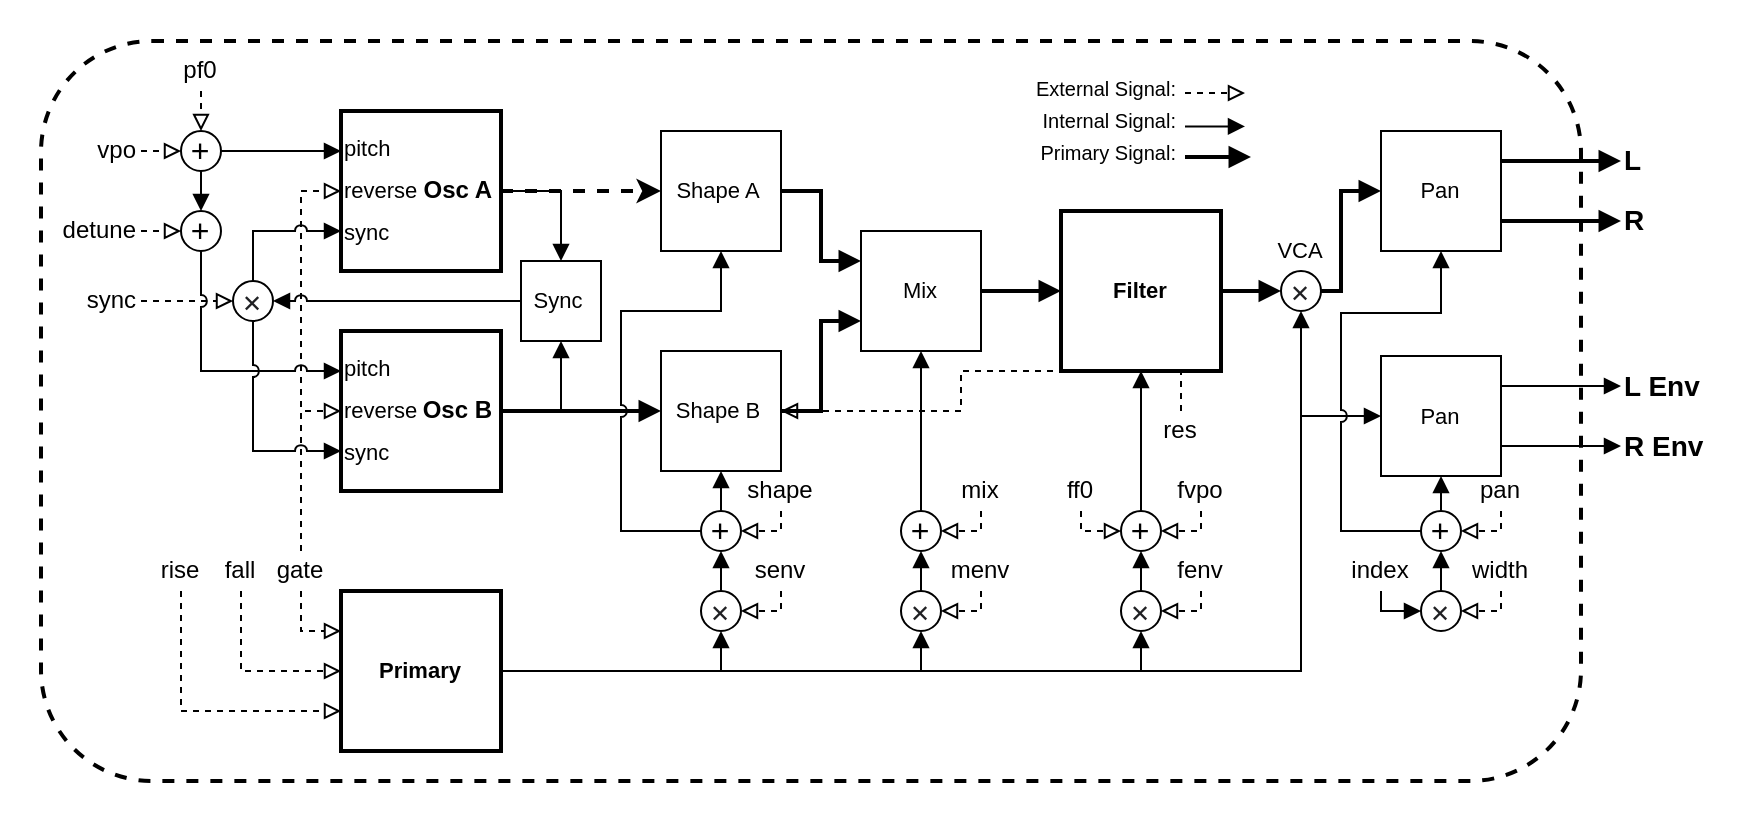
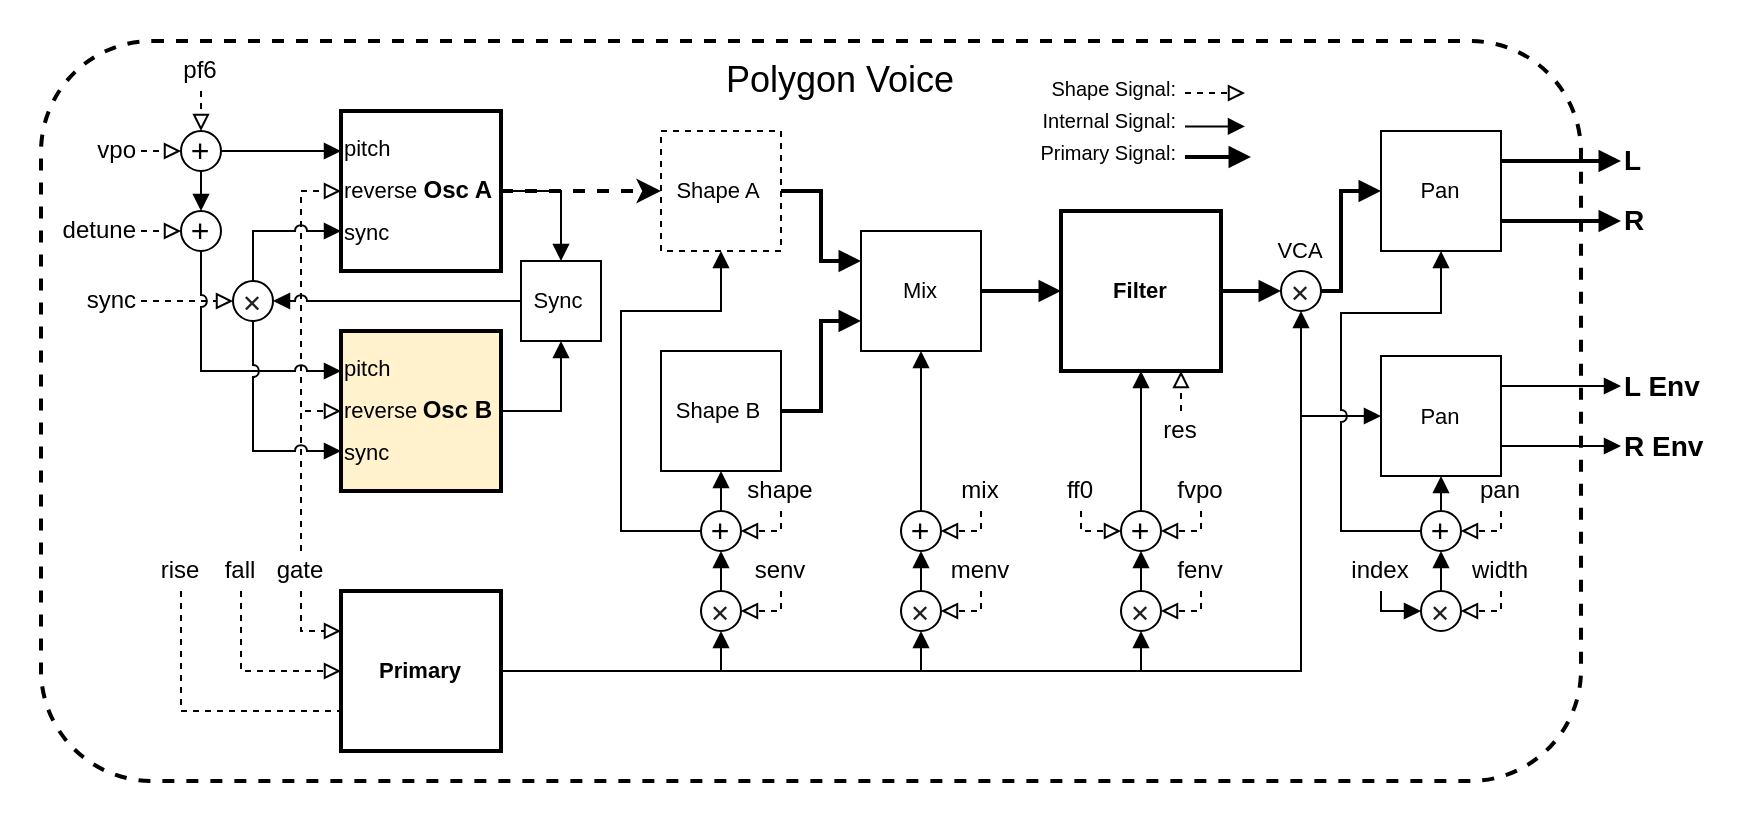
- <mxCell id="98" value="pf0" style="text;html=1;strokeColor=none;fillColor=none;align=center;verticalAlign=middle;whiteSpace=wrap;rounded=0;" vertex="1" parent="96"><mxGeometry x="50" width="40" height="20" as="geometry" /></mxCell>
+ <mxCell id="98" value="pf6" style="text;html=1;strokeColor=none;fillColor=none;align=center;verticalAlign=middle;whiteSpace=wrap;rounded=0;" vertex="1" parent="96"><mxGeometry x="50" width="40" height="20" as="geometry" /></mxCell>
+ <mxCell id="64" value="Polygon Voice" style="text;html=1;strokeColor=none;fillColor=none;align=center;verticalAlign=middle;whiteSpace=wrap;rounded=0;dashed=1;dashPattern=1 1;fontSize=18;" vertex="1" parent="1"><mxGeometry x="345" y="30" width="150" height="20" as="geometry" /></mxCell>
- <mxCell id="77" value="&lt;font style=&quot;font-size: 10px ; line-height: 160%&quot;&gt;External Signal:&lt;br style=&quot;font-size: 10px&quot;&gt;Internal Signal:&lt;br style=&quot;font-size: 10px&quot;&gt;Primary Signal:&lt;br style=&quot;font-size: 10px&quot;&gt;&lt;/font&gt;" style="text;html=1;strokeColor=none;fillColor=none;align=right;verticalAlign=middle;whiteSpace=wrap;rounded=0;dashed=1;fontSize=10;opacity=50;" vertex="1" parent="76"><mxGeometry width="80" height="50" as="geometry" /></mxCell>
+ <mxCell id="77" value="&lt;font style=&quot;font-size: 10px ; line-height: 160%&quot;&gt;Shape Signal:&lt;br style=&quot;font-size: 10px&quot;&gt;Internal Signal:&lt;br style=&quot;font-size: 10px&quot;&gt;Primary Signal:&lt;br style=&quot;font-size: 10px&quot;&gt;&lt;/font&gt;" style="text;html=1;strokeColor=none;fillColor=none;align=right;verticalAlign=middle;whiteSpace=wrap;rounded=0;dashed=1;fontSize=10;opacity=50;" vertex="1" parent="76"><mxGeometry width="80" height="50" as="geometry" /></mxCell>
- <mxCell id="25" value="Shape A" style="whiteSpace=wrap;html=1;aspect=fixed;fontSize=11;align=center;verticalAlign=middle;spacingRight=2;" vertex="1" parent="1"><mxGeometry x="330" y="65" width="60" height="60" as="geometry" /></mxCell>
+ <mxCell id="25" value="Shape A" style="whiteSpace=wrap;html=1;aspect=fixed;fontSize=11;align=center;verticalAlign=middle;spacingRight=2;dashed=1;" vertex="1" parent="1"><mxGeometry x="330" y="65" width="60" height="60" as="geometry" /></mxCell>
- <mxCell id="89" value="&lt;b&gt;Osc B&lt;/b&gt;" style="whiteSpace=wrap;html=1;aspect=fixed;align=right;spacingRight=2;strokeWidth=2;" vertex="1" parent="88"><mxGeometry width="80" height="80" as="geometry" /></mxCell>
+ <mxCell id="89" value="&lt;b&gt;Osc B&lt;/b&gt;" style="whiteSpace=wrap;html=1;aspect=fixed;align=right;spacingRight=2;strokeWidth=2;fillColor=#fff2cc;" vertex="1" parent="88"><mxGeometry width="80" height="80" as="geometry" /></mxCell>
- <mxCell id="4" style="edgeStyle=orthogonalEdgeStyle;rounded=0;orthogonalLoop=1;jettySize=auto;html=1;exitX=1;exitY=0.5;exitDx=0;exitDy=0;entryX=0;entryY=0.5;entryDx=0;entryDy=0;fontSize=11;endArrow=block;endFill=1;strokeWidth=2;" edge="1" parent="1" source="89" target="27"><mxGeometry relative="1" as="geometry" /></mxCell>
- <mxCell id="46" style="edgeStyle=orthogonalEdgeStyle;rounded=0;orthogonalLoop=1;jettySize=auto;html=1;exitX=0.5;exitY=0;exitDx=0;exitDy=0;fontSize=11;endArrow=block;endFill=0;strokeWidth=1;dashed=1;" edge="1" parent="1" source="47" target="27"><mxGeometry relative="1" as="geometry" /></mxCell>
+ <mxCell id="46" style="edgeStyle=orthogonalEdgeStyle;rounded=0;orthogonalLoop=1;jettySize=auto;html=1;exitX=0.5;exitY=0;exitDx=0;exitDy=0;entryX=0.75;entryY=1;entryDx=0;entryDy=0;fontSize=11;endArrow=block;endFill=0;strokeWidth=1;dashed=1;" edge="1" parent="1" source="47" target="41"><mxGeometry relative="1" as="geometry" /></mxCell>
- <mxCell id="109" style="edgeStyle=orthogonalEdgeStyle;rounded=0;jumpStyle=none;orthogonalLoop=1;jettySize=auto;html=1;exitX=0.5;exitY=1;exitDx=0;exitDy=0;entryX=0;entryY=0.75;entryDx=0;entryDy=0;fontSize=14;endArrow=block;endFill=0;strokeWidth=1;dashed=1;" edge="1" parent="1" source="110" target="108"><mxGeometry relative="1" as="geometry" /></mxCell>
+ <mxCell id="109" style="edgeStyle=orthogonalEdgeStyle;rounded=0;jumpStyle=none;orthogonalLoop=1;jettySize=auto;html=1;exitX=0.5;exitY=1;exitDx=0;exitDy=0;entryX=0;entryY=0.75;entryDx=0;entryDy=0;fontSize=14;endArrow=none;endFill=0;strokeWidth=1;dashed=1;" edge="1" parent="1" source="110" target="108"><mxGeometry relative="1" as="geometry" /></mxCell>
